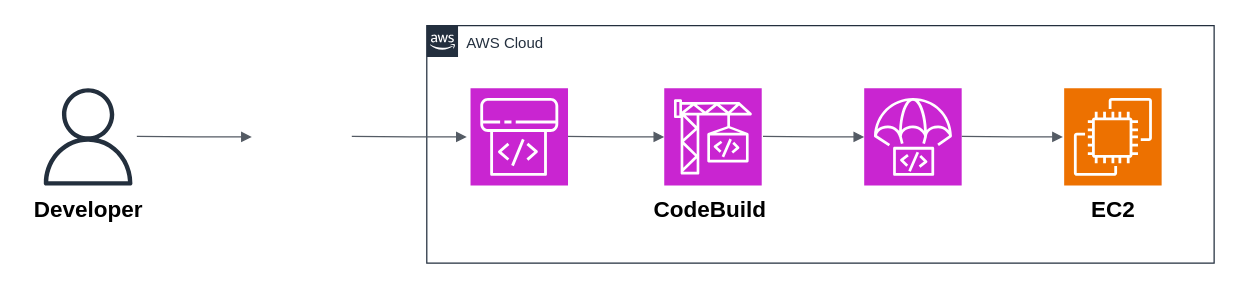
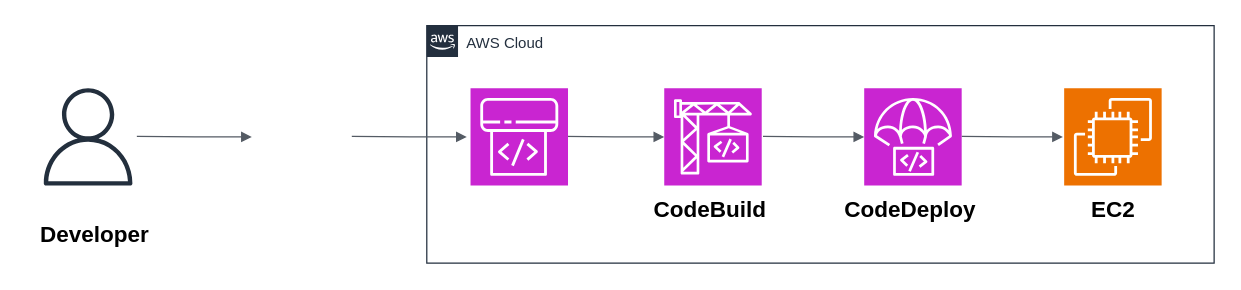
- <mxCell id="14" value="&lt;strong data-end=&quot;218&quot; data-start=&quot;205&quot;&gt;Developer&lt;/strong&gt;" style="text;strokeColor=none;fillColor=none;html=1;fontSize=18;fontStyle=1;verticalAlign=middle;align=center;" vertex="1" parent="1"><mxGeometry x="20" y="148" width="100" height="40" as="geometry" /></mxCell>
+ <mxCell id="14" value="&lt;strong data-end=&quot;218&quot; data-start=&quot;205&quot;&gt;Developer&lt;/strong&gt;" style="text;strokeColor=none;fillColor=none;html=1;fontSize=18;fontStyle=1;verticalAlign=middle;align=center;" vertex="1" parent="1"><mxGeometry x="25" y="168" width="100" height="40" as="geometry" /></mxCell>
+ <mxCell id="4" value="CodeDeploy&amp;nbsp;" style="text;strokeColor=none;fillColor=none;html=1;fontSize=18;fontStyle=1;verticalAlign=middle;align=center;" vertex="1" parent="2"><mxGeometry x="339" y="128" width="100" height="40" as="geometry" /></mxCell>
